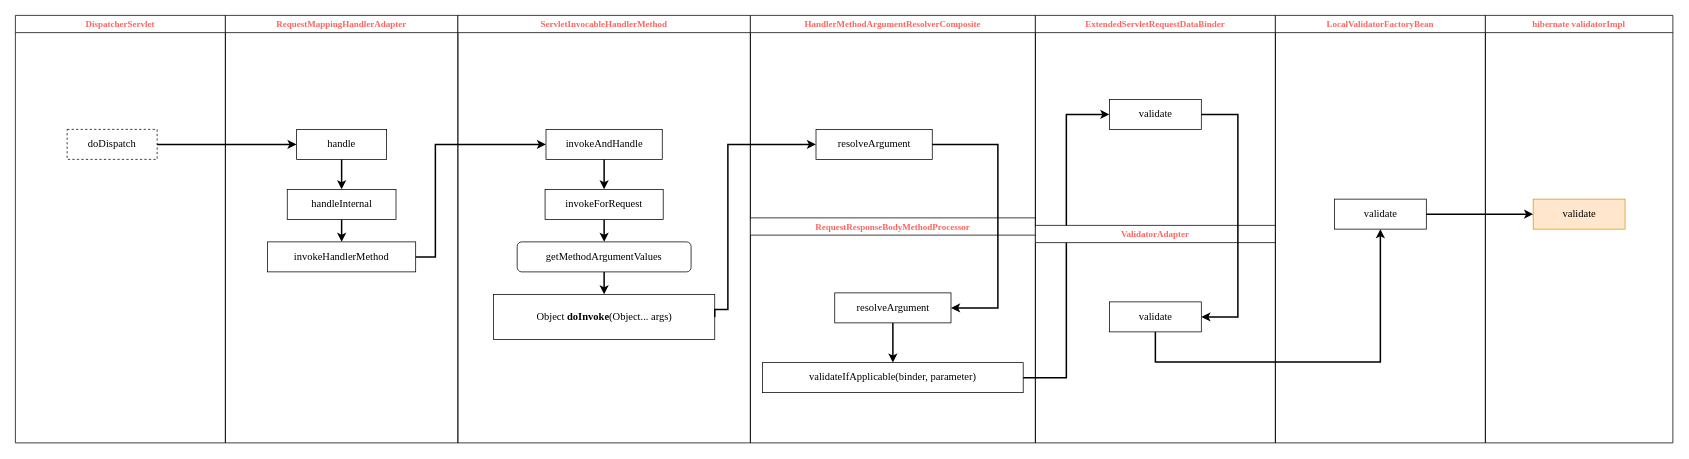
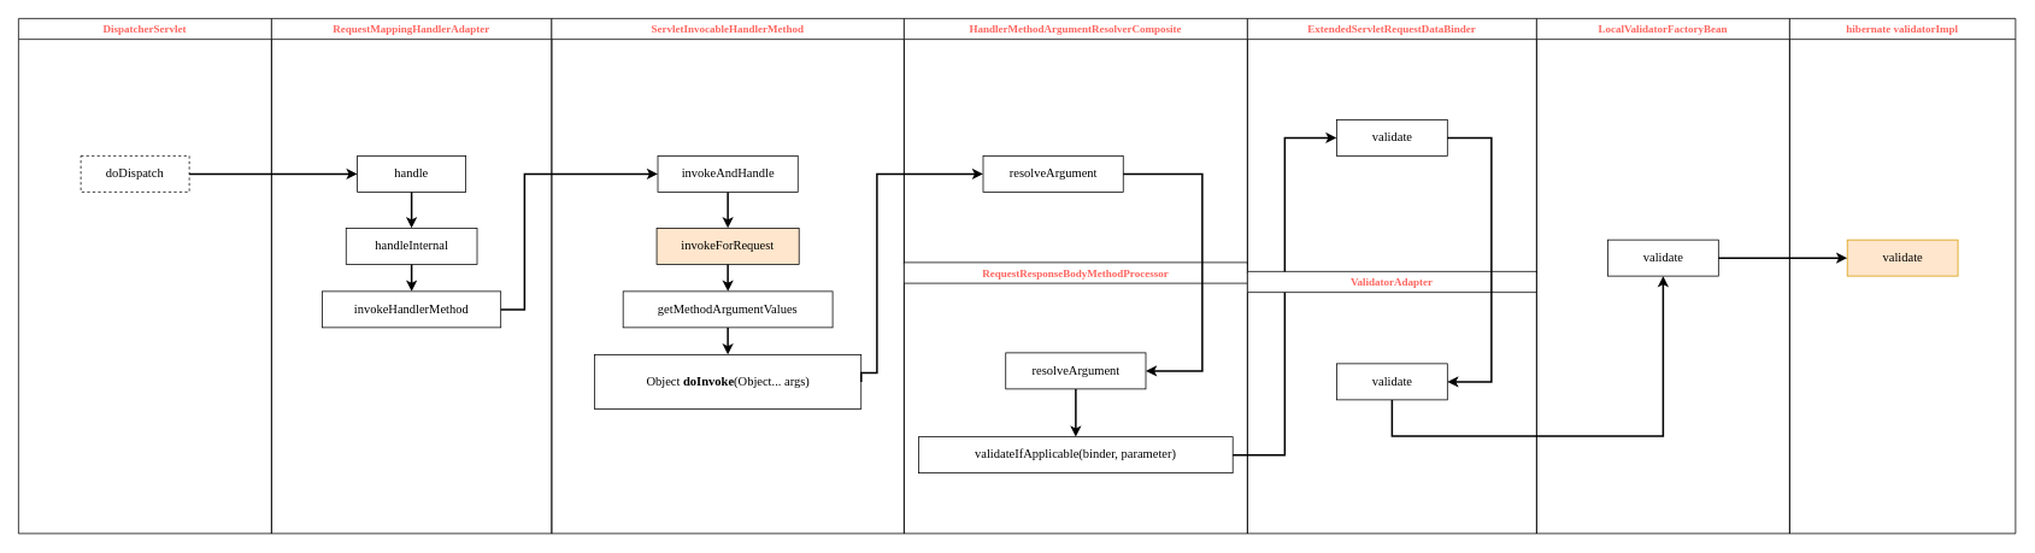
- <mxCell id="14" value="&lt;pre&gt;&lt;font face=&quot;menlo&quot;&gt;&lt;span style=&quot;font-size: 14px&quot;&gt;invokeForRequest&lt;/span&gt;&lt;/font&gt;&lt;br&gt;&lt;/pre&gt;" style="rounded=0;whiteSpace=wrap;html=1;fontFamily=menlo;fontSize=13;" vertex="1" parent="10"><mxGeometry x="116.26" y="232" width="157.5" height="40" as="geometry" /></mxCell>
+ <mxCell id="14" value="&lt;pre&gt;&lt;font face=&quot;menlo&quot;&gt;&lt;span style=&quot;font-size: 14px&quot;&gt;invokeForRequest&lt;/span&gt;&lt;/font&gt;&lt;br&gt;&lt;/pre&gt;" style="rounded=0;whiteSpace=wrap;html=1;fontFamily=menlo;fontSize=13;fillColor=#ffe6cc;" vertex="1" parent="10"><mxGeometry x="116.26" y="232" width="157.5" height="40" as="geometry" /></mxCell>
- <mxCell id="16" value="&lt;pre&gt;&lt;font face=&quot;menlo&quot;&gt;&lt;span style=&quot;font-size: 14px&quot;&gt;getMethodArgumentValues&lt;/span&gt;&lt;/font&gt;&lt;br&gt;&lt;/pre&gt;" style="whiteSpace=wrap;html=1;fontFamily=menlo;fontSize=13;rounded=1;" vertex="1" parent="10"><mxGeometry x="79.07" y="302" width="231.87" height="40" as="geometry" /></mxCell>
+ <mxCell id="16" value="&lt;pre&gt;&lt;font face=&quot;menlo&quot;&gt;&lt;span style=&quot;font-size: 14px&quot;&gt;getMethodArgumentValues&lt;/span&gt;&lt;/font&gt;&lt;br&gt;&lt;/pre&gt;" style="rounded=0;whiteSpace=wrap;html=1;fontFamily=menlo;fontSize=13;" vertex="1" parent="10"><mxGeometry x="79.07" y="302" width="231.87" height="40" as="geometry" /></mxCell>
